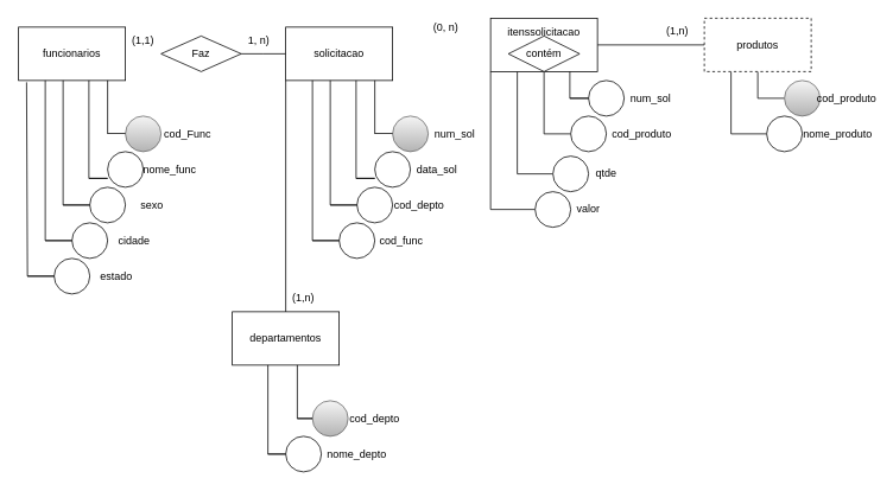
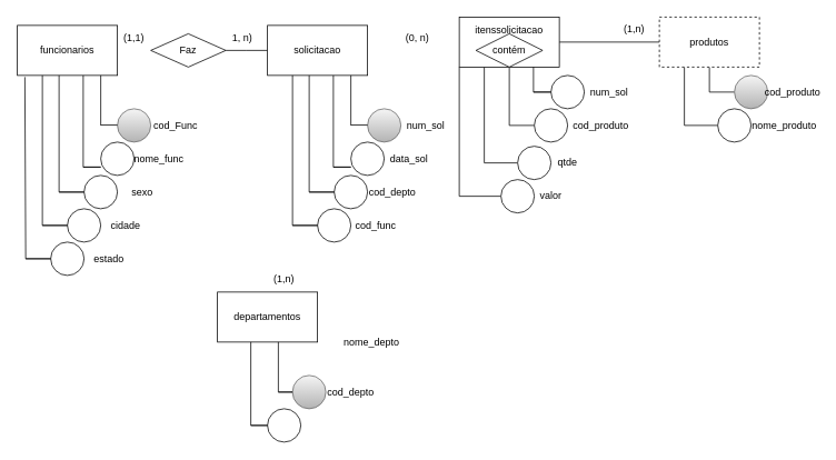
- <mxCell id="67" value="(0, n)" style="text;html=1;strokeColor=none;fillColor=none;align=center;verticalAlign=middle;whiteSpace=wrap;rounded=0;" vertex="1" parent="1"><mxGeometry x="470" y="15" width="60" height="30" as="geometry" /></mxCell>
+ <mxCell id="67" value="(0, n)" style="text;html=1;strokeColor=none;fillColor=none;align=center;verticalAlign=middle;whiteSpace=wrap;rounded=0;" vertex="1" parent="1"><mxGeometry x="470" y="30" width="60" height="30" as="geometry" /></mxCell>
- <mxCell id="42" value="" style="endArrow=none;html=1;rounded=0;entryX=0;entryY=1;entryDx=0;entryDy=0;exitX=0.5;exitY=0;exitDx=0;exitDy=0;" edge="1" parent="1" source="35" target="21"><mxGeometry width="50" height="50" relative="1" as="geometry"><mxPoint x="280" y="170" as="sourcePoint" /><mxPoint x="330" y="120" as="targetPoint" /></mxGeometry></mxCell>
- <mxCell id="39" value="nome_depto" style="text;html=1;strokeColor=none;fillColor=none;align=center;verticalAlign=middle;whiteSpace=wrap;rounded=0;" vertex="1" parent="1"><mxGeometry x="370" y="495" width="60" height="30" as="geometry" /></mxCell>
+ <mxCell id="39" value="nome_depto" style="text;html=1;strokeColor=none;fillColor=none;align=center;verticalAlign=middle;whiteSpace=wrap;rounded=0;" vertex="1" parent="1"><mxGeometry x="415" y="395" width="60" height="30" as="geometry" /></mxCell>
